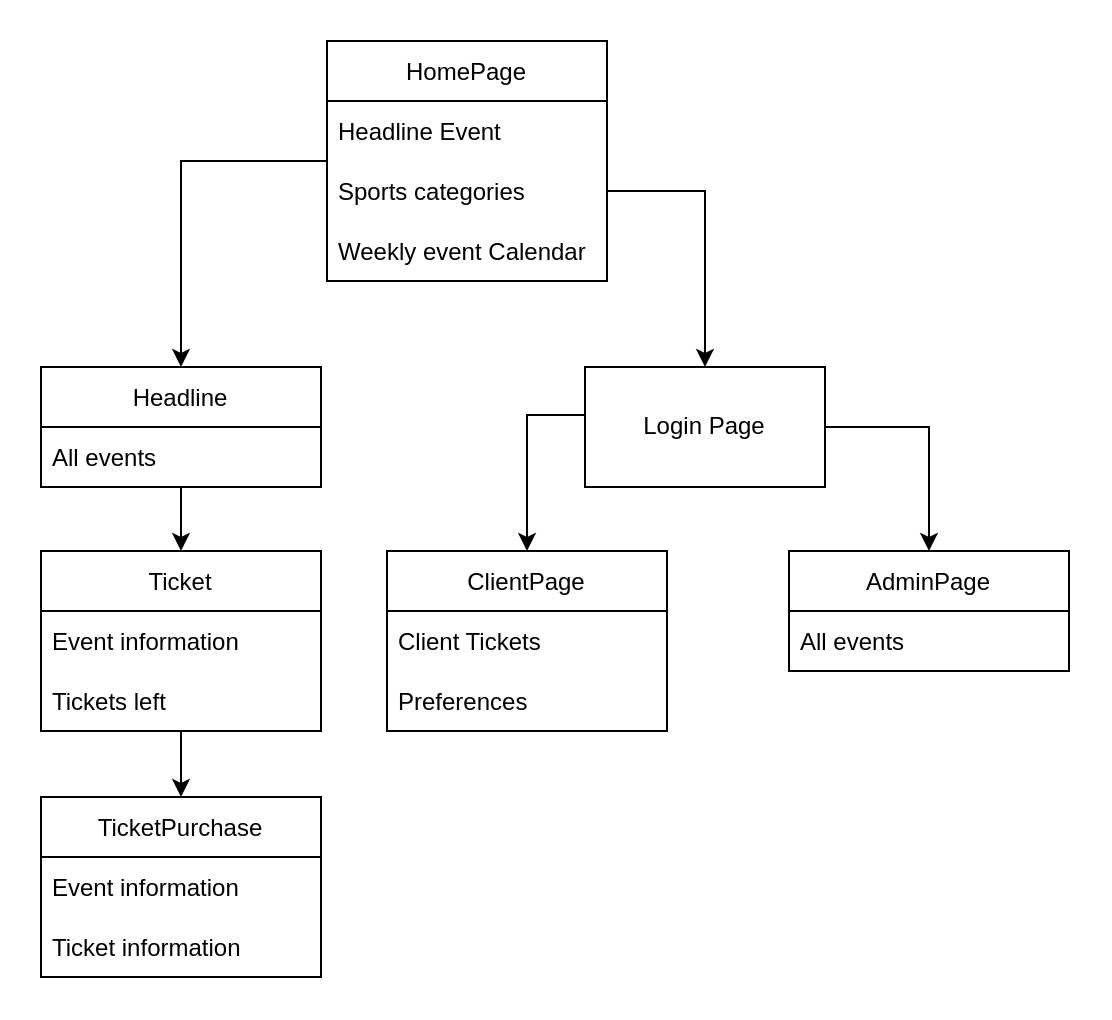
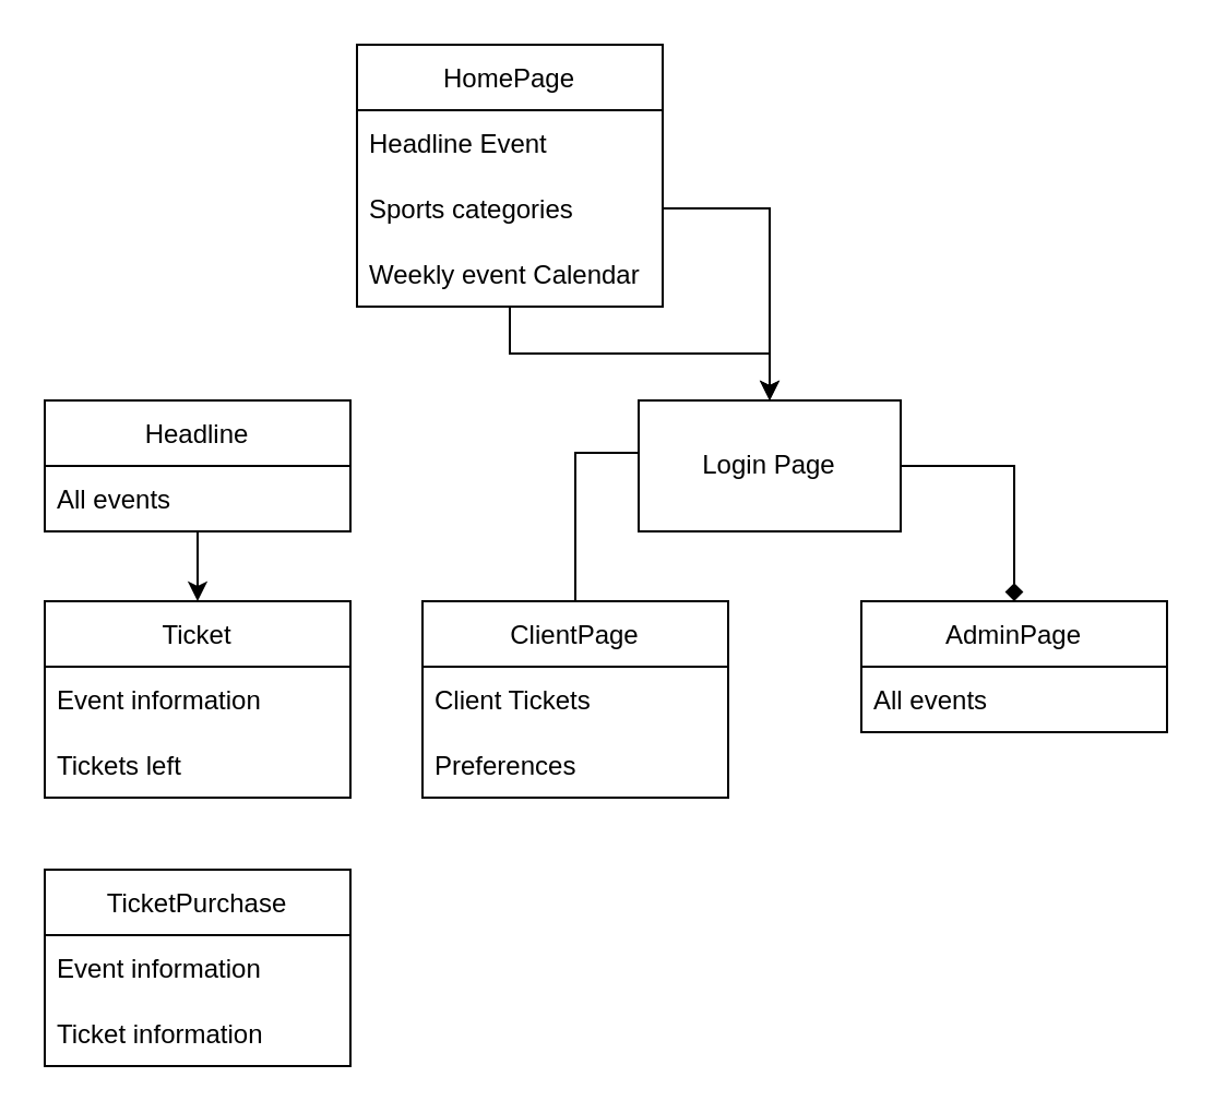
- <mxCell id="2" style="edgeStyle=orthogonalEdgeStyle;rounded=0;orthogonalLoop=1;jettySize=auto;html=1;entryX=0.5;entryY=0;entryDx=0;entryDy=0;" edge="1" parent="1" source="3" target="8"><mxGeometry relative="1" as="geometry" /></mxCell>
+ <mxCell id="2" style="edgeStyle=orthogonalEdgeStyle;rounded=0;orthogonalLoop=1;jettySize=auto;html=1;" edge="1" parent="1" source="3" target="24"><mxGeometry relative="1" as="geometry" /></mxCell>
- <mxCell id="22" style="edgeStyle=orthogonalEdgeStyle;rounded=0;orthogonalLoop=1;jettySize=auto;html=1;entryX=0.5;entryY=0;entryDx=0;entryDy=0;" edge="1" parent="1" source="24" target="17"><mxGeometry relative="1" as="geometry"><Array as="points"><mxPoint x="263" y="207" /></Array></mxGeometry></mxCell>
+ <mxCell id="22" style="edgeStyle=orthogonalEdgeStyle;rounded=0;orthogonalLoop=1;jettySize=auto;html=1;entryX=0.5;entryY=0;entryDx=0;entryDy=0;endArrow=none;" edge="1" parent="1" source="24" target="17"><mxGeometry relative="1" as="geometry"><Array as="points"><mxPoint x="263" y="207" /></Array></mxGeometry></mxCell>
- <mxCell id="23" style="edgeStyle=orthogonalEdgeStyle;rounded=0;orthogonalLoop=1;jettySize=auto;html=1;" edge="1" parent="1" source="24" target="20"><mxGeometry relative="1" as="geometry"><Array as="points"><mxPoint x="464" y="213" /></Array></mxGeometry></mxCell>
+ <mxCell id="23" style="edgeStyle=orthogonalEdgeStyle;rounded=0;orthogonalLoop=1;jettySize=auto;html=1;endArrow=diamond;" edge="1" parent="1" source="24" target="20"><mxGeometry relative="1" as="geometry"><Array as="points"><mxPoint x="464" y="213" /></Array></mxGeometry></mxCell>
- <mxCell id="10" style="edgeStyle=orthogonalEdgeStyle;rounded=0;orthogonalLoop=1;jettySize=auto;html=1;" edge="1" parent="1" source="11" target="14"><mxGeometry relative="1" as="geometry" /></mxCell>
